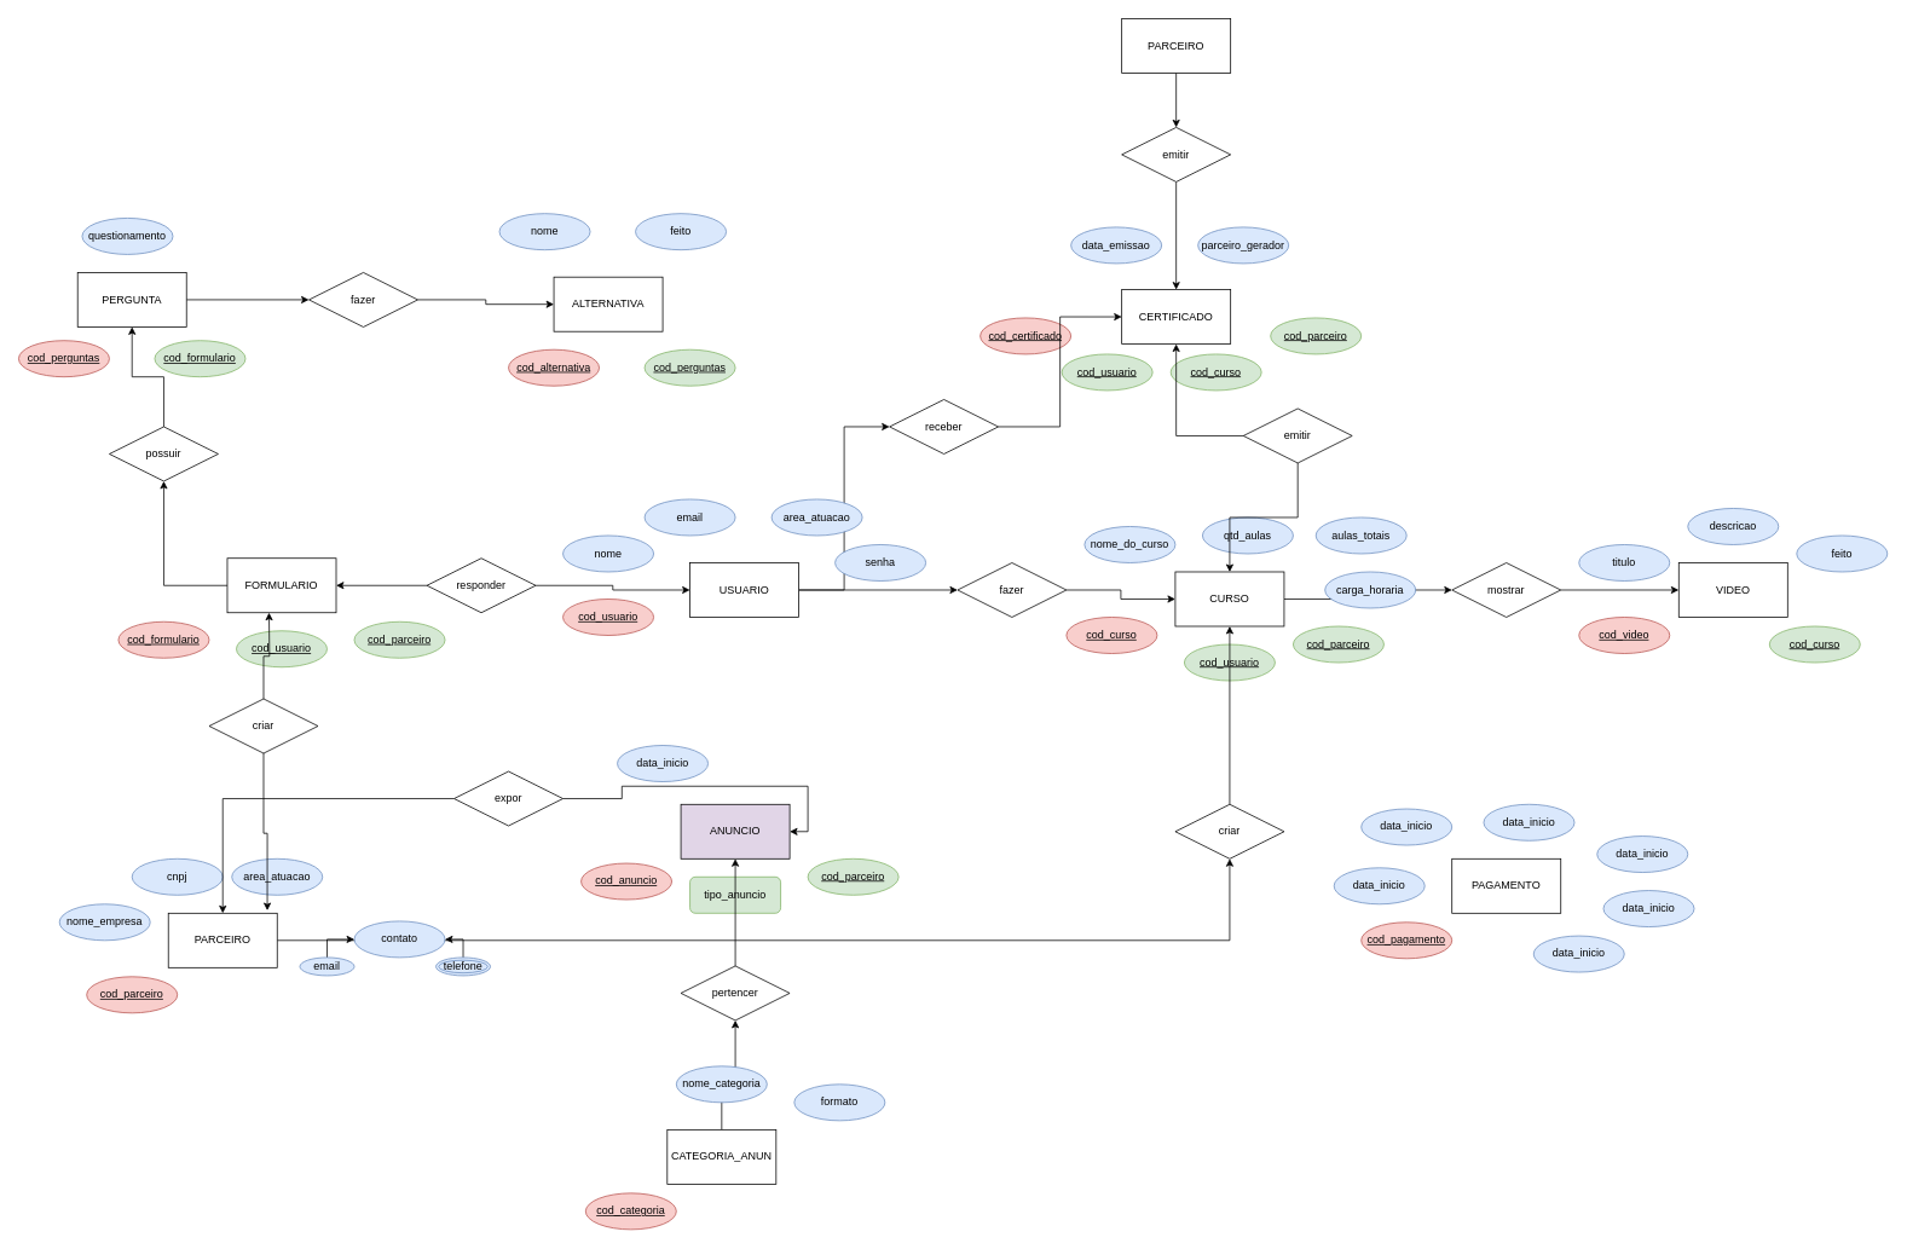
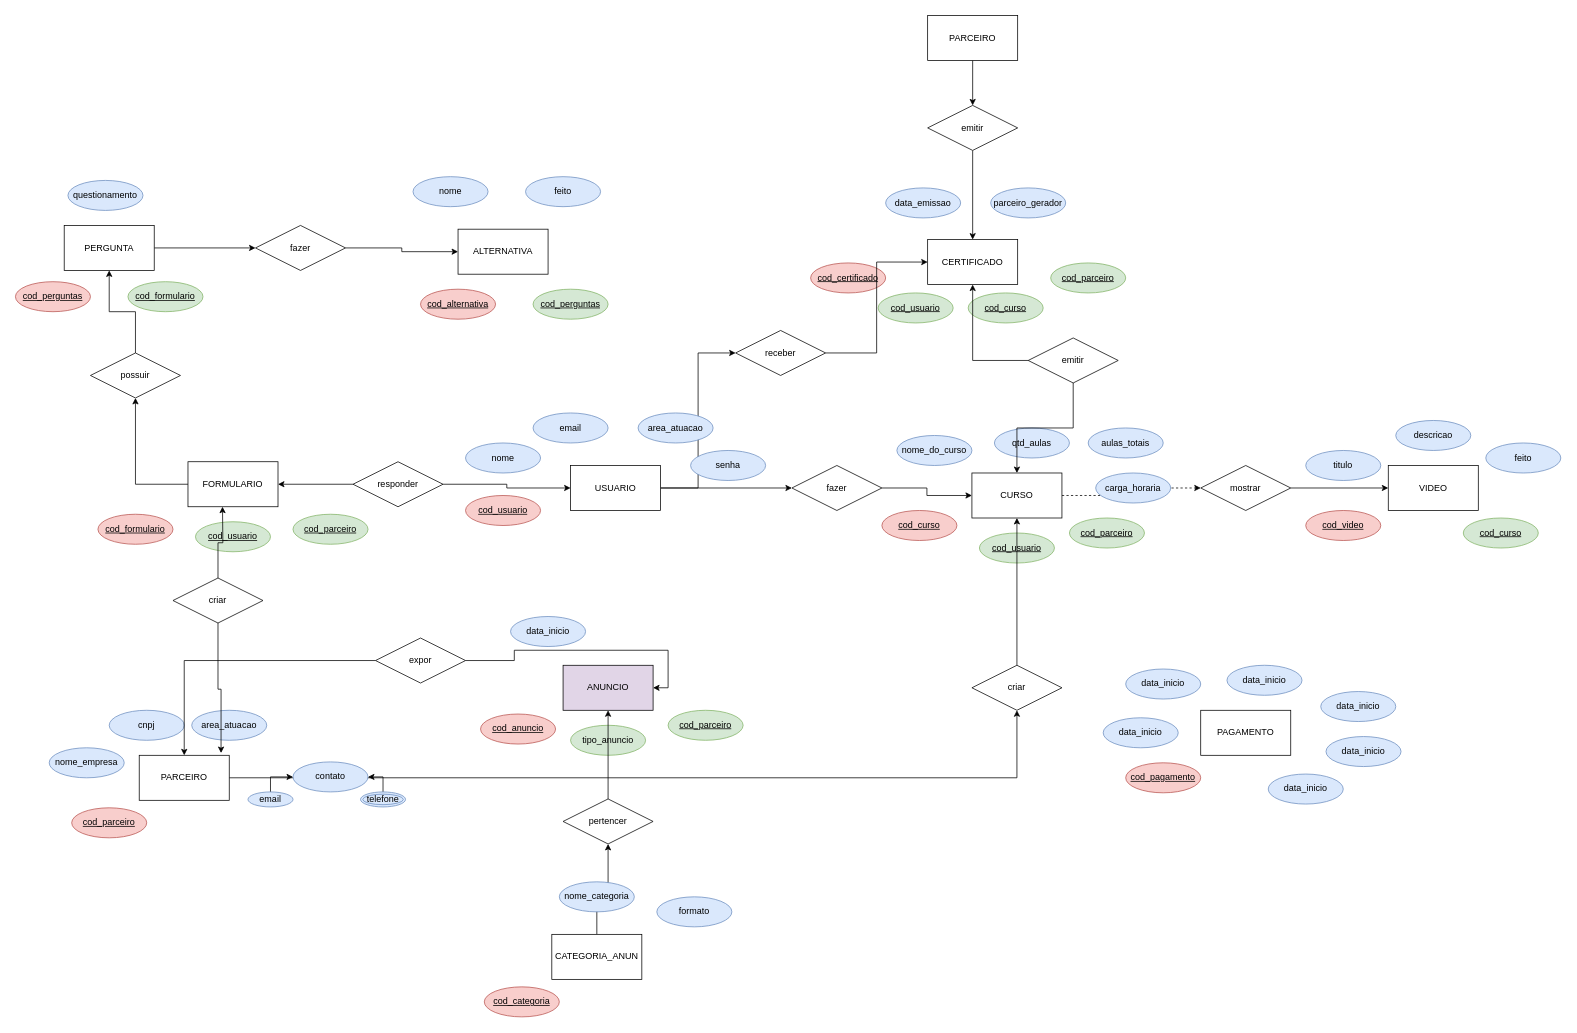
- <mxCell id="7" style="edgeStyle=orthogonalEdgeStyle;rounded=0;orthogonalLoop=1;jettySize=auto;html=1;entryX=0;entryY=0.5;entryDx=0;entryDy=0;" edge="1" parent="1" source="8" target="83"><mxGeometry relative="1" as="geometry" /></mxCell>
+ <mxCell id="7" style="edgeStyle=orthogonalEdgeStyle;rounded=0;orthogonalLoop=1;jettySize=auto;html=1;entryX=0;entryY=0.5;entryDx=0;entryDy=0;dashed=1;" edge="1" parent="1" source="8" target="83"><mxGeometry relative="1" as="geometry" /></mxCell>
- <mxCell id="50" value="tipo_anuncio" style="whiteSpace=wrap;html=1;align=center;fillColor=#d5e8d4;strokeColor=#82b366;rounded=1;" parent="1" vertex="1"><mxGeometry x="760" y="966.32" width="100" height="40" as="geometry" /></mxCell>
+ <mxCell id="50" value="tipo_anuncio" style="ellipse;whiteSpace=wrap;html=1;align=center;fillColor=#d5e8d4;strokeColor=#82b366;" parent="1" vertex="1"><mxGeometry x="760" y="966.32" width="100" height="40" as="geometry" /></mxCell>
